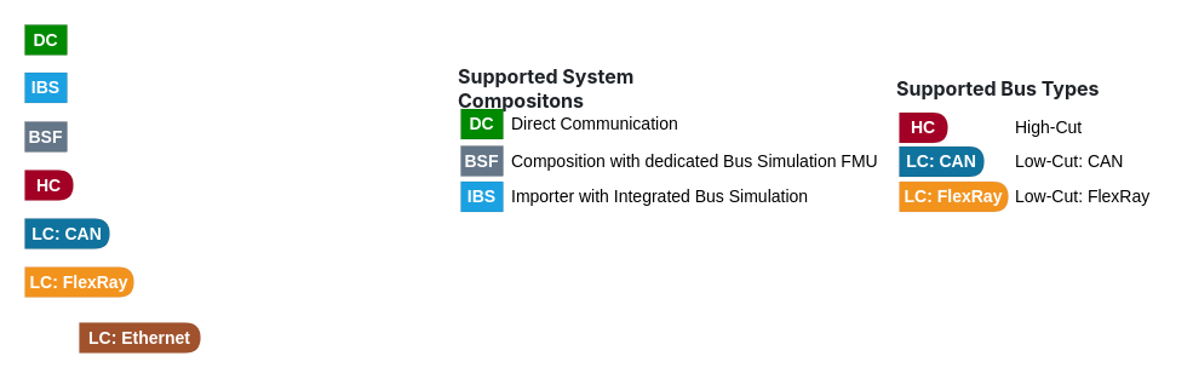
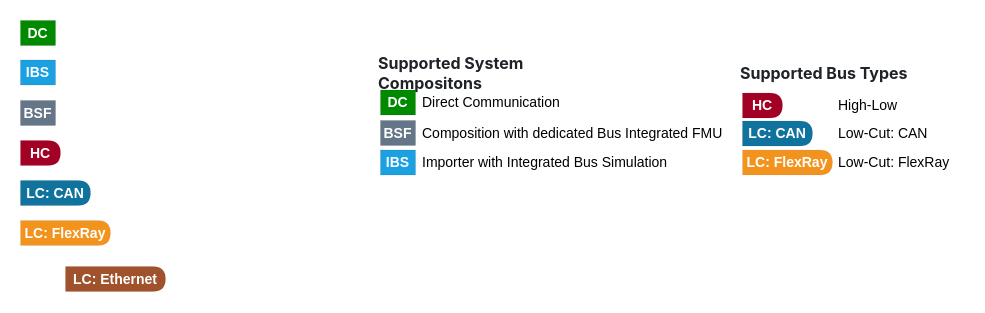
- <mxCell id="6" value="High-Cut" style="text;html=1;align=left;verticalAlign=middle;whiteSpace=wrap;rounded=0;fontSize=14;" parent="1" vertex="1"><mxGeometry x="836" y="90" width="77" height="30" as="geometry" /></mxCell>
+ <mxCell id="6" value="High-Low" style="text;html=1;align=left;verticalAlign=middle;whiteSpace=wrap;rounded=0;fontSize=14;" parent="1" vertex="1"><mxGeometry x="836" y="90" width="77" height="30" as="geometry" /></mxCell>
- <mxCell id="3" value="Composition with dedicated Bus Simulation FMU" style="text;html=1;align=left;verticalAlign=middle;whiteSpace=wrap;rounded=0;fontSize=14;" parent="1" vertex="1"><mxGeometry x="420" y="117.5" width="340" height="30" as="geometry" /></mxCell>
+ <mxCell id="3" value="Composition with dedicated Bus Integrated FMU" style="text;html=1;align=left;verticalAlign=middle;whiteSpace=wrap;rounded=0;fontSize=14;" parent="1" vertex="1"><mxGeometry x="420" y="117.5" width="340" height="30" as="geometry" /></mxCell>
